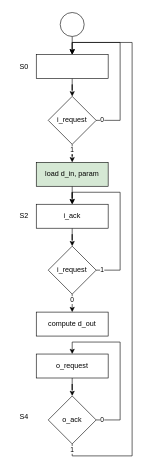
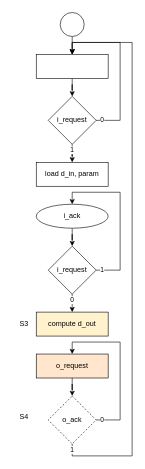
- <mxCell id="6" value="S0" style="text;html=1;strokeColor=none;fillColor=none;align=center;verticalAlign=middle;whiteSpace=wrap;rounded=0;" vertex="1" parent="1"><mxGeometry x="20" y="100" width="40" height="20" as="geometry" /></mxCell>
- <mxCell id="11" value="load d_in, param" style="rounded=0;whiteSpace=wrap;html=1;fillColor=#d5e8d4;" vertex="1" parent="1"><mxGeometry x="60" y="270" width="120" height="40" as="geometry" /></mxCell>
+ <mxCell id="11" value="load d_in, param" style="rounded=0;whiteSpace=wrap;html=1;" vertex="1" parent="1"><mxGeometry x="60" y="270" width="120" height="40" as="geometry" /></mxCell>
- <mxCell id="10" value="" style="edgeStyle=orthogonalEdgeStyle;rounded=0;orthogonalLoop=1;jettySize=auto;html=1;" edge="1" parent="1" source="11" target="13"><mxGeometry relative="1" as="geometry" /></mxCell>
- <mxCell id="14" value="S2" style="text;html=1;strokeColor=none;fillColor=none;align=center;verticalAlign=middle;whiteSpace=wrap;rounded=0;" vertex="1" parent="1"><mxGeometry x="20" y="350" width="40" height="20" as="geometry" /></mxCell>
- <mxCell id="13" value="i_ack" style="rounded=0;whiteSpace=wrap;html=1;" vertex="1" parent="1"><mxGeometry x="60" y="340" width="120" height="40" as="geometry" /></mxCell>
+ <mxCell id="13" value="i_ack" style="ellipse;whiteSpace=wrap;html=1;" vertex="1" parent="1"><mxGeometry x="60" y="340" width="120" height="40" as="geometry" /></mxCell>
+ <mxCell id="19" value="S3" style="text;html=1;strokeColor=none;fillColor=none;align=center;verticalAlign=middle;whiteSpace=wrap;rounded=0;" vertex="1" parent="1"><mxGeometry x="20" y="530" width="40" height="20" as="geometry" /></mxCell>
- <mxCell id="18" value="compute d_out" style="rounded=0;whiteSpace=wrap;html=1;" vertex="1" parent="1"><mxGeometry x="60" y="520" width="120" height="40" as="geometry" /></mxCell>
+ <mxCell id="18" value="compute d_out" style="rounded=0;whiteSpace=wrap;html=1;fillColor=#fff2cc;" vertex="1" parent="1"><mxGeometry x="60" y="520" width="120" height="40" as="geometry" /></mxCell>
- <mxCell id="21" value="o_request" style="rounded=0;whiteSpace=wrap;html=1;" vertex="1" parent="1"><mxGeometry x="60" y="590" width="120" height="40" as="geometry" /></mxCell>
+ <mxCell id="21" value="o_request" style="rounded=0;whiteSpace=wrap;html=1;fillColor=#ffe6cc;" vertex="1" parent="1"><mxGeometry x="60" y="590" width="120" height="40" as="geometry" /></mxCell>
- <mxCell id="25" value="o_ack" style="rhombus;whiteSpace=wrap;html=1;" vertex="1" parent="1"><mxGeometry x="80" y="660" width="80" height="80" as="geometry" /></mxCell>
+ <mxCell id="25" value="o_ack" style="rhombus;whiteSpace=wrap;html=1;dashed=1;" vertex="1" parent="1"><mxGeometry x="80" y="660" width="80" height="80" as="geometry" /></mxCell>
